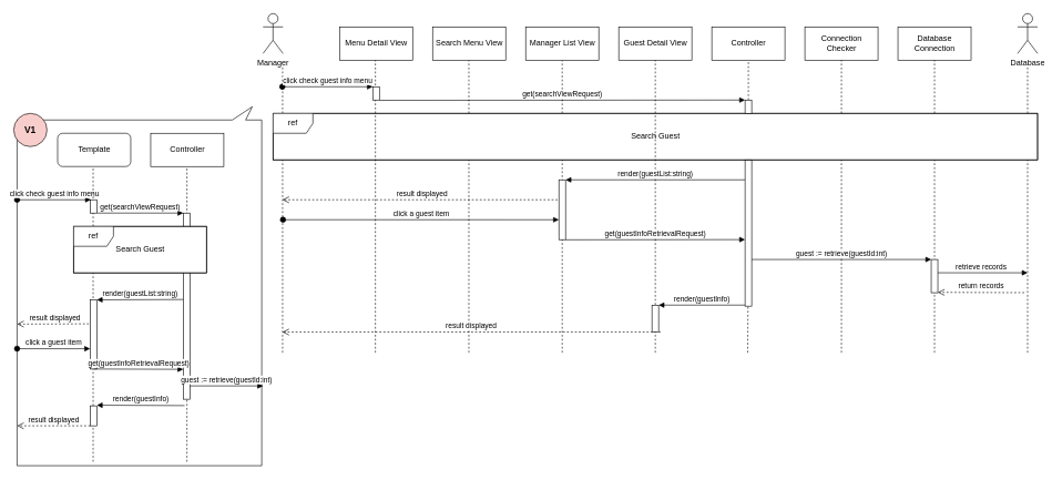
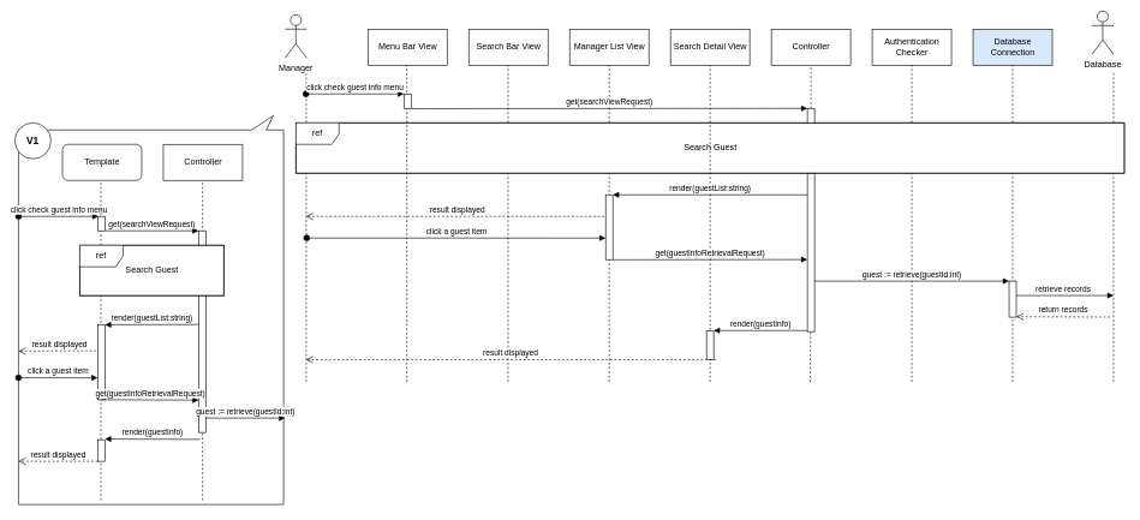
- <mxCell id="13" value="Database" style="shape=umlActor;verticalLabelPosition=bottom;verticalAlign=top;html=1;outlineConnect=0;" parent="1" vertex="1"><mxGeometry x="1530" y="20" width="30" height="60" as="geometry" /></mxCell>
+ <mxCell id="13" value="Database" style="shape=umlActor;verticalLabelPosition=bottom;verticalAlign=top;html=1;outlineConnect=0;" parent="1" vertex="1"><mxGeometry x="1515" y="15" width="30" height="60" as="geometry" /></mxCell>
- <mxCell id="23" value="Menu Detail View" style="html=1;" vertex="1" parent="1"><mxGeometry x="510" y="40" width="110" height="50" as="geometry" /></mxCell>
+ <mxCell id="23" value="Menu Bar View" style="html=1;" vertex="1" parent="1"><mxGeometry x="510" y="40" width="110" height="50" as="geometry" /></mxCell>
- <mxCell id="36" value="Search Menu View" style="html=1;" vertex="1" parent="1"><mxGeometry x="650" y="40" width="110" height="50" as="geometry" /></mxCell>
+ <mxCell id="36" value="Search Bar View" style="html=1;" vertex="1" parent="1"><mxGeometry x="650" y="40" width="110" height="50" as="geometry" /></mxCell>
- <mxCell id="24" value="Guest Detail View" style="html=1;" vertex="1" parent="1"><mxGeometry x="930" y="40" width="110" height="50" as="geometry" /></mxCell>
+ <mxCell id="24" value="Search Detail View" style="html=1;" vertex="1" parent="1"><mxGeometry x="930" y="40" width="110" height="50" as="geometry" /></mxCell>
- <mxCell id="9" value="Connection&lt;br&gt;Checker" style="html=1;" parent="1" vertex="1"><mxGeometry x="1210" y="40" width="110" height="50" as="geometry" /></mxCell>
+ <mxCell id="9" value="Authentication&lt;br&gt;Checker" style="html=1;" parent="1" vertex="1"><mxGeometry x="1210" y="40" width="110" height="50" as="geometry" /></mxCell>
- <mxCell id="11" value="Database&lt;br&gt;Connection" style="html=1;" parent="1" vertex="1"><mxGeometry x="1350" y="40" width="110" height="50" as="geometry" /></mxCell>
+ <mxCell id="11" value="Database&lt;br&gt;Connection" style="html=1;fillColor=#dae8fc;" parent="1" vertex="1"><mxGeometry x="1350" y="40" width="110" height="50" as="geometry" /></mxCell>
- <mxCell id="57" value="&lt;font style=&quot;font-size: 14px&quot;&gt;&lt;b&gt;V1&lt;/b&gt;&lt;/font&gt;" style="ellipse;whiteSpace=wrap;html=1;aspect=fixed;fillColor=#f8cecc;" vertex="1" parent="40"><mxGeometry y="10" width="50" height="50" as="geometry" /></mxCell>
+ <mxCell id="57" value="&lt;font style=&quot;font-size: 14px&quot;&gt;&lt;b&gt;V1&lt;/b&gt;&lt;/font&gt;" style="ellipse;whiteSpace=wrap;html=1;aspect=fixed;" vertex="1" parent="40"><mxGeometry y="10" width="50" height="50" as="geometry" /></mxCell>
